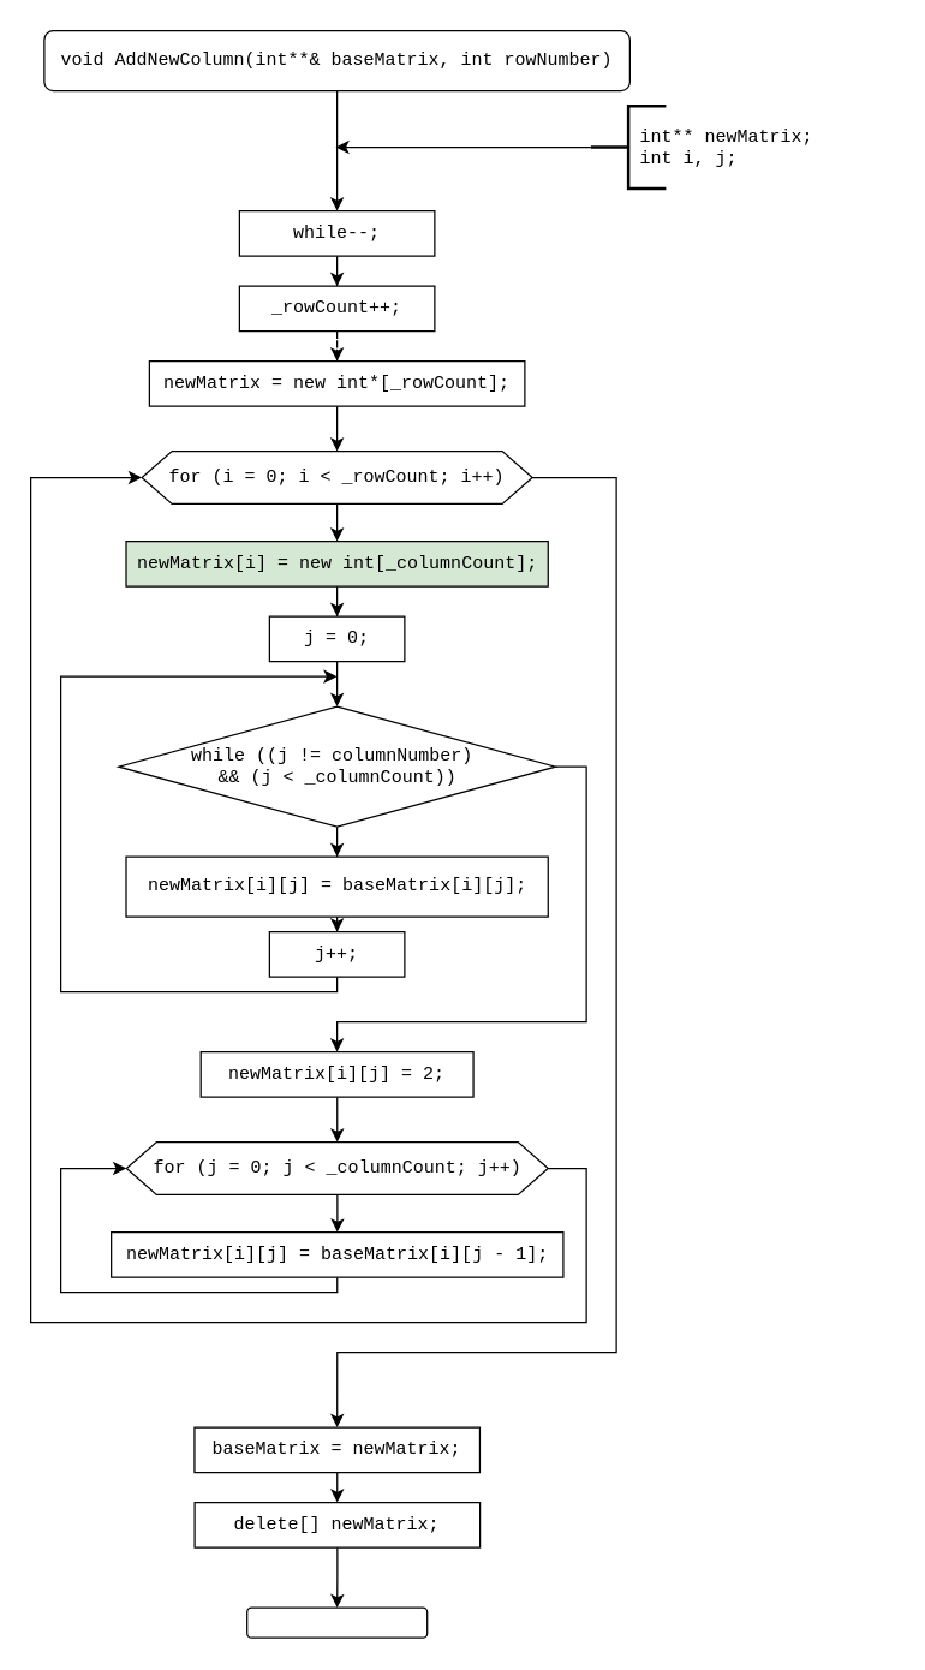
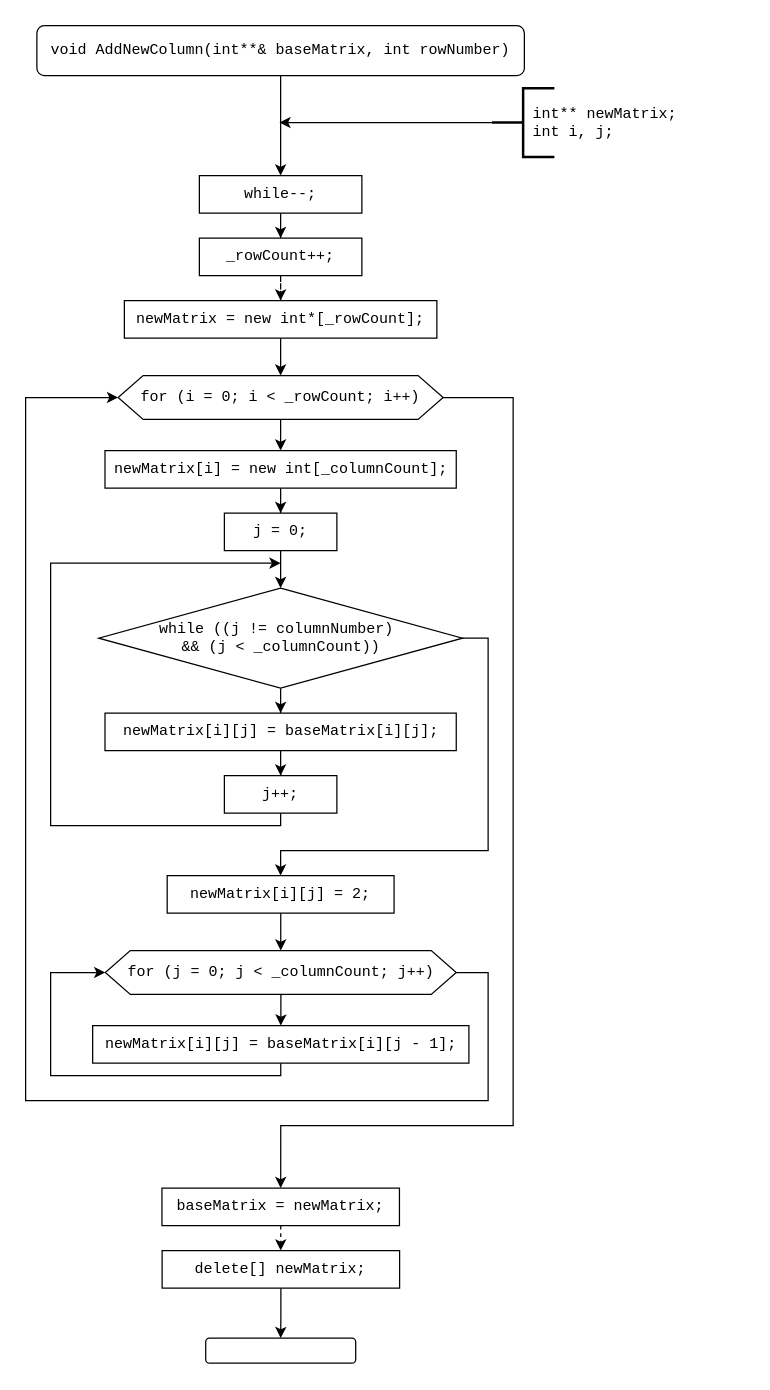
- <mxCell id="17" value="newMatrix[i] = new int[_columnCount];" style="rounded=0;whiteSpace=wrap;html=1;fontFamily=Courier New;fillColor=#d5e8d4;" vertex="1" parent="1"><mxGeometry x="83.5" y="360" width="281" height="30" as="geometry" /></mxCell>
+ <mxCell id="17" value="newMatrix[i] = new int[_columnCount];" style="rounded=0;whiteSpace=wrap;html=1;fontFamily=Courier New;" vertex="1" parent="1"><mxGeometry x="83.5" y="360" width="281" height="30" as="geometry" /></mxCell>
- <mxCell id="24" value="newMatrix[i][j] = baseMatrix[i][j];" style="rounded=0;whiteSpace=wrap;html=1;fontFamily=Courier New;" vertex="1" parent="1"><mxGeometry x="83.5" y="570" width="281" height="40" as="geometry" /></mxCell>
+ <mxCell id="24" value="newMatrix[i][j] = baseMatrix[i][j];" style="rounded=0;whiteSpace=wrap;html=1;fontFamily=Courier New;" vertex="1" parent="1"><mxGeometry x="83.5" y="570" width="281" height="30" as="geometry" /></mxCell>
- <mxCell id="34" style="edgeStyle=orthogonalEdgeStyle;rounded=0;orthogonalLoop=1;jettySize=auto;html=1;entryX=0.5;entryY=0;entryDx=0;entryDy=0;" edge="1" parent="1" source="35" target="38"><mxGeometry relative="1" as="geometry" /></mxCell>
+ <mxCell id="34" style="edgeStyle=orthogonalEdgeStyle;rounded=0;orthogonalLoop=1;jettySize=auto;html=1;entryX=0.5;entryY=0;entryDx=0;entryDy=0;dashed=1;" edge="1" parent="1" source="35" target="38"><mxGeometry relative="1" as="geometry" /></mxCell>
